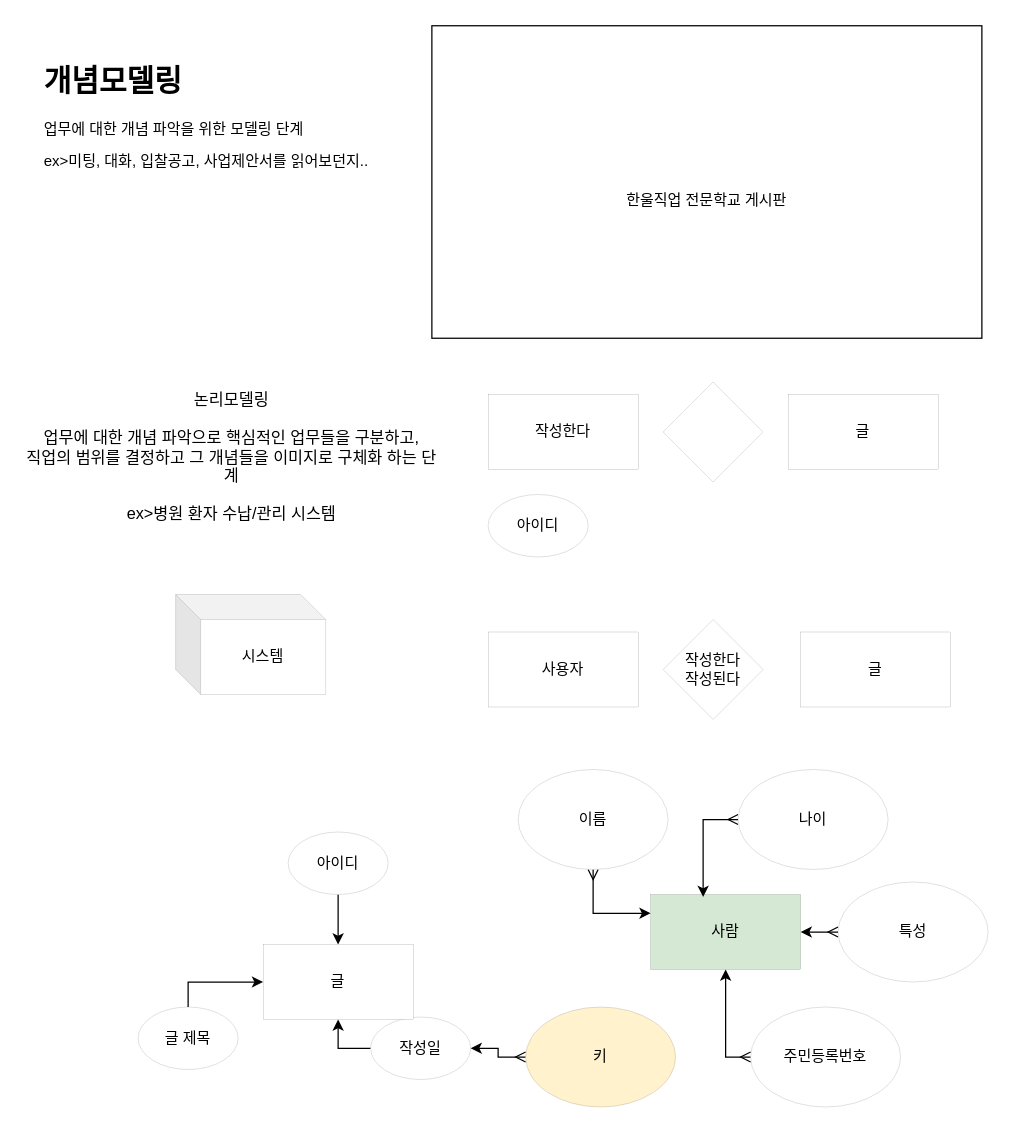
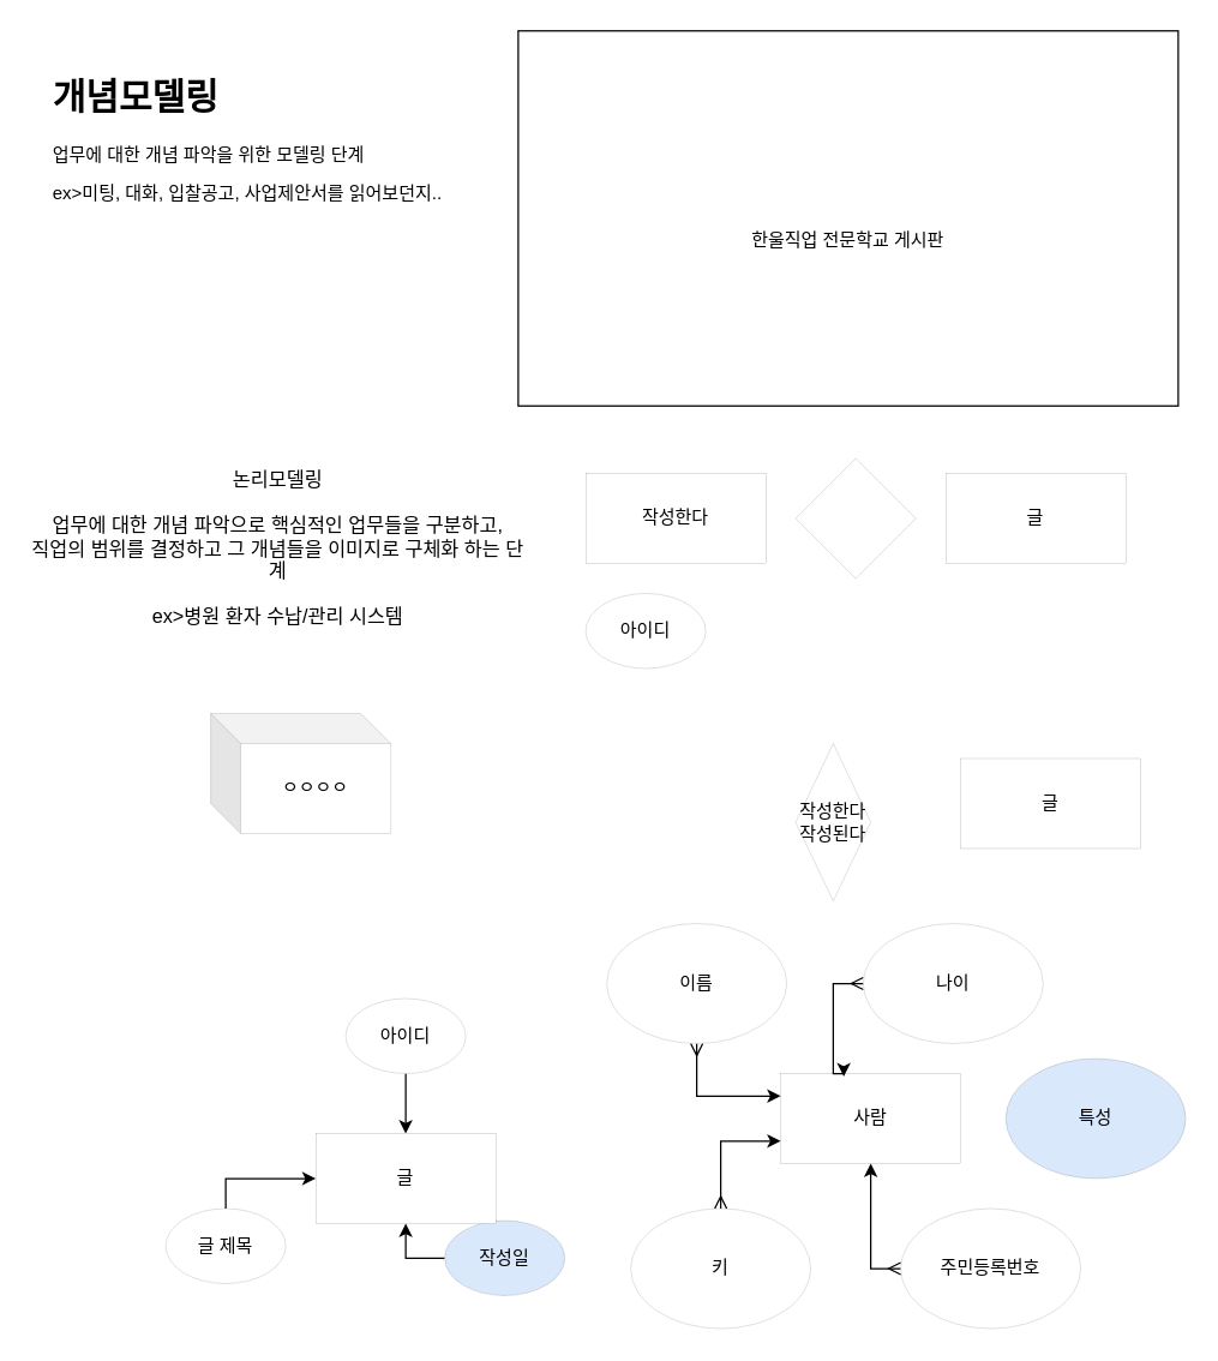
- <mxCell id="19" value="시스템" style="shape=cube;whiteSpace=wrap;html=1;boundedLbl=1;backgroundOutline=1;darkOpacity=0.05;darkOpacity2=0.1;strokeWidth=0;fontSize=12;fontColor=none;direction=east;" vertex="1" parent="1"><mxGeometry x="140" y="475" width="120" height="80" as="geometry" /></mxCell>
+ <mxCell id="19" value="ㅇㅇㅇㅇ" style="shape=cube;whiteSpace=wrap;html=1;boundedLbl=1;backgroundOutline=1;darkOpacity=0.05;darkOpacity2=0.1;strokeWidth=0;fontSize=12;fontColor=none;direction=east;" vertex="1" parent="1"><mxGeometry x="140" y="475" width="120" height="80" as="geometry" /></mxCell>
- <mxCell id="4" value="사용자" style="rounded=0;whiteSpace=wrap;html=1;strokeWidth=0;fontSize=12;fontColor=none;" vertex="1" parent="1"><mxGeometry x="390" y="505" width="120" height="60" as="geometry" /></mxCell>
- <mxCell id="6" value="작성한다&lt;br&gt;작성된다" style="rhombus;whiteSpace=wrap;html=1;strokeWidth=0;fontSize=12;fontColor=none;" vertex="1" parent="1"><mxGeometry x="530" y="495" width="80" height="80" as="geometry" /></mxCell>
+ <mxCell id="6" value="작성한다&lt;br&gt;작성된다" style="rhombus;whiteSpace=wrap;html=1;strokeWidth=0;fontSize=12;fontColor=none;" vertex="1" parent="1"><mxGeometry x="530" y="495" width="50" height="105" as="geometry" /></mxCell>
- <mxCell id="22" value="이름" style="ellipse;whiteSpace=wrap;html=1;strokeWidth=0;fontSize=12;fontColor=none;" vertex="1" parent="1"><mxGeometry x="414" y="615" width="120" height="80" as="geometry" /></mxCell>
+ <mxCell id="22" value="이름" style="ellipse;whiteSpace=wrap;html=1;strokeWidth=0;fontSize=12;fontColor=none;" vertex="1" parent="1"><mxGeometry x="404" y="615" width="120" height="80" as="geometry" /></mxCell>
- <mxCell id="24" value="나이" style="ellipse;whiteSpace=wrap;html=1;strokeWidth=0;fontSize=12;fontColor=none;" vertex="1" parent="1"><mxGeometry x="590" y="615" width="120" height="80" as="geometry" /></mxCell>
+ <mxCell id="24" value="나이" style="ellipse;whiteSpace=wrap;html=1;strokeWidth=0;fontSize=12;fontColor=none;" vertex="1" parent="1"><mxGeometry x="575" y="615" width="120" height="80" as="geometry" /></mxCell>
- <mxCell id="20" value="사람" style="rounded=0;whiteSpace=wrap;html=1;strokeWidth=0;fontSize=12;fontColor=none;fillColor=#d5e8d4;" vertex="1" parent="1"><mxGeometry x="520" y="715" width="120" height="60" as="geometry" /></mxCell>
+ <mxCell id="20" value="사람" style="rounded=0;whiteSpace=wrap;html=1;strokeWidth=0;fontSize=12;fontColor=none;" vertex="1" parent="1"><mxGeometry x="520" y="715" width="120" height="60" as="geometry" /></mxCell>
- <mxCell id="29" style="edgeStyle=orthogonalEdgeStyle;rounded=0;orthogonalLoop=1;jettySize=auto;html=1;exitX=0;exitY=0.5;exitDx=0;exitDy=0;fontSize=12;fontColor=none;startArrow=ERmany;startFill=0;" edge="1" parent="1" source="30" target="20"><mxGeometry relative="1" as="geometry" /></mxCell>
- <mxCell id="30" value="특성" style="ellipse;whiteSpace=wrap;html=1;strokeWidth=0;fontSize=12;fontColor=none;" vertex="1" parent="1"><mxGeometry x="670" y="705" width="120" height="80" as="geometry" /></mxCell>
+ <mxCell id="30" value="특성" style="ellipse;whiteSpace=wrap;html=1;strokeWidth=0;fontSize=12;fontColor=none;fillColor=#dae8fc;" vertex="1" parent="1"><mxGeometry x="670" y="705" width="120" height="80" as="geometry" /></mxCell>
- <mxCell id="15" value="작성일" style="ellipse;whiteSpace=wrap;html=1;strokeWidth=0;fontSize=12;fontColor=none;" vertex="1" parent="1"><mxGeometry x="296" y="813" width="80" height="50" as="geometry" /></mxCell>
+ <mxCell id="15" value="작성일" style="ellipse;whiteSpace=wrap;html=1;strokeWidth=0;fontSize=12;fontColor=none;fillColor=#dae8fc;" vertex="1" parent="1"><mxGeometry x="296" y="813" width="80" height="50" as="geometry" /></mxCell>
- <mxCell id="27" style="edgeStyle=orthogonalEdgeStyle;rounded=0;orthogonalLoop=1;jettySize=auto;html=1;fontSize=12;fontColor=none;startArrow=ERmany;startFill=0;" edge="1" parent="1" source="28" target="15"><mxGeometry relative="1" as="geometry" /></mxCell>
+ <mxCell id="27" style="edgeStyle=orthogonalEdgeStyle;rounded=0;orthogonalLoop=1;jettySize=auto;html=1;entryX=0;entryY=0.75;entryDx=0;entryDy=0;fontSize=12;fontColor=none;startArrow=ERmany;startFill=0;" edge="1" parent="1" source="28" target="20"><mxGeometry relative="1" as="geometry" /></mxCell>
- <mxCell id="28" value="키" style="ellipse;whiteSpace=wrap;html=1;strokeWidth=0;fontSize=12;fontColor=none;fillColor=#fff2cc;" vertex="1" parent="1"><mxGeometry x="420" y="805" width="120" height="80" as="geometry" /></mxCell>
+ <mxCell id="28" value="키" style="ellipse;whiteSpace=wrap;html=1;strokeWidth=0;fontSize=12;fontColor=none;" vertex="1" parent="1"><mxGeometry x="420" y="805" width="120" height="80" as="geometry" /></mxCell>
